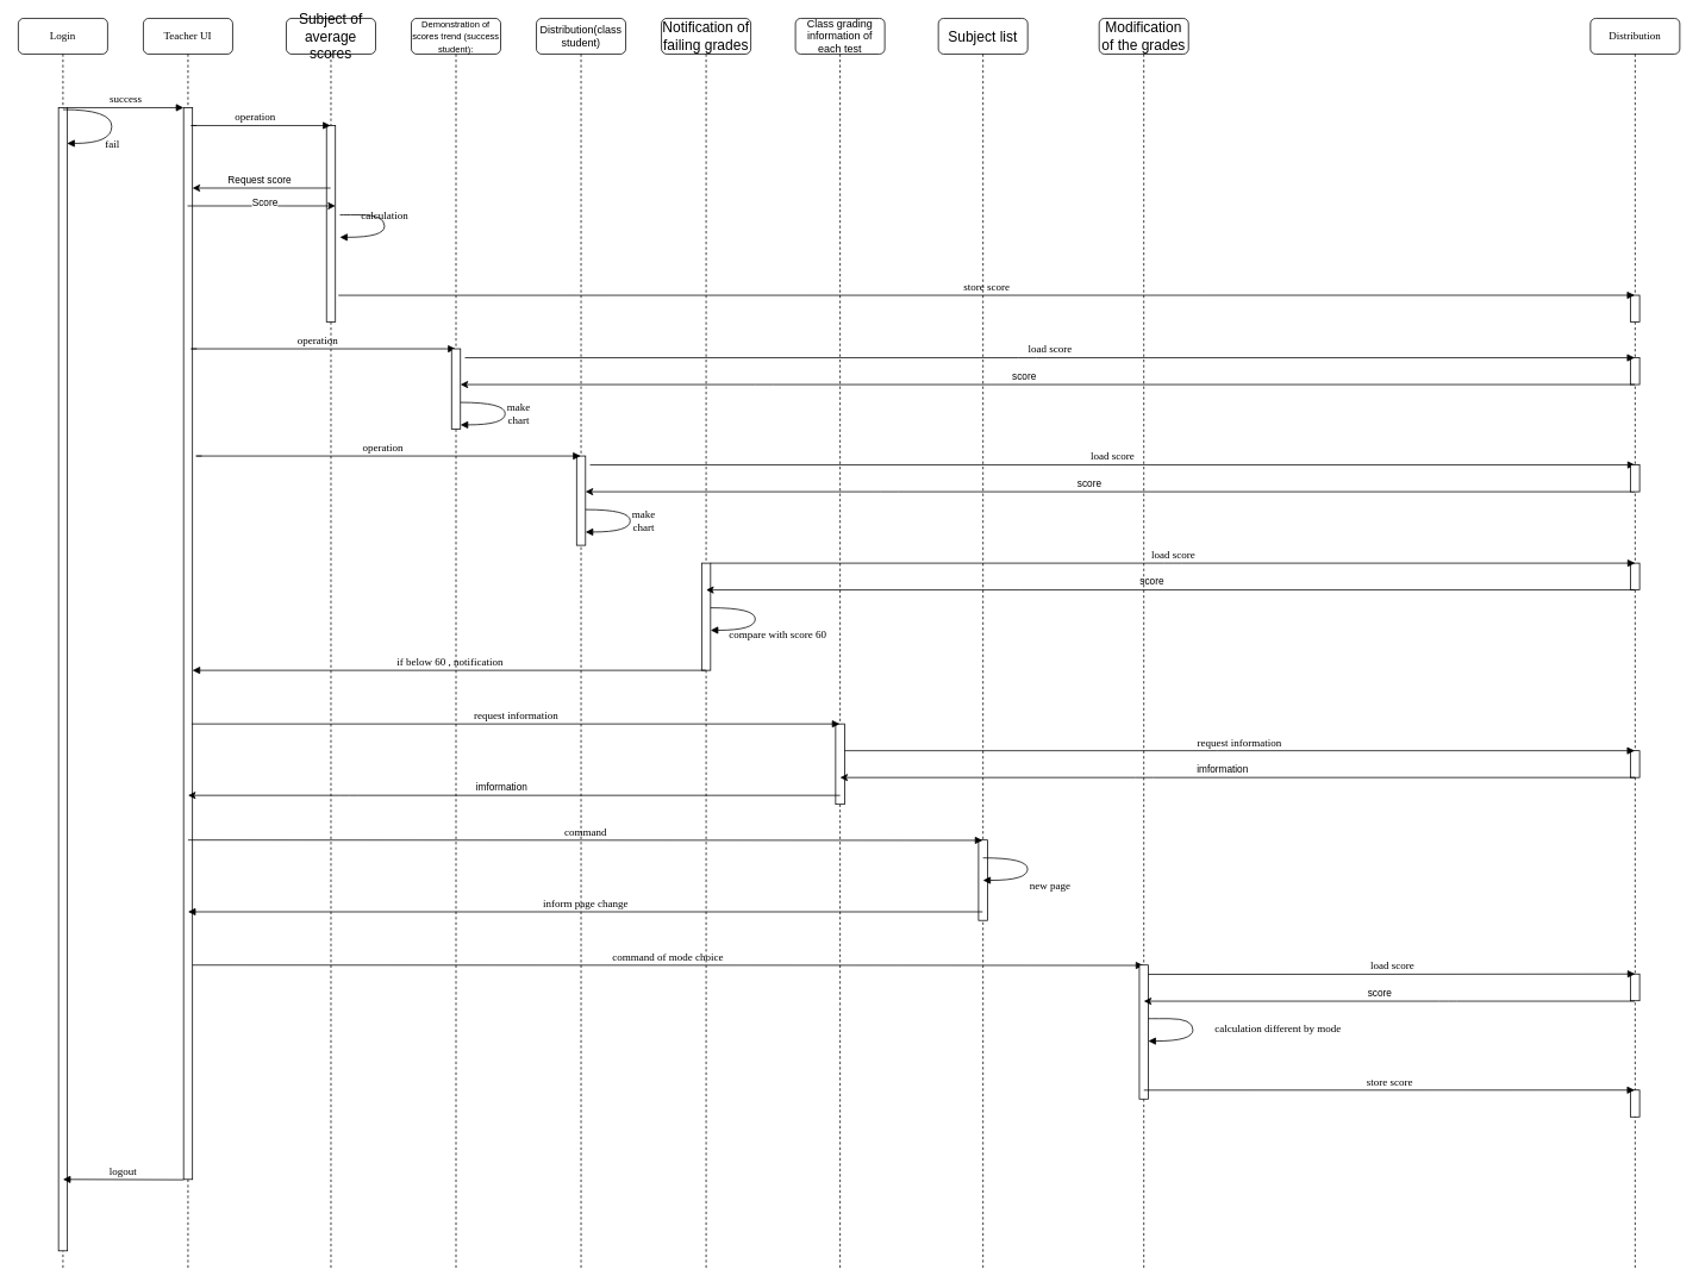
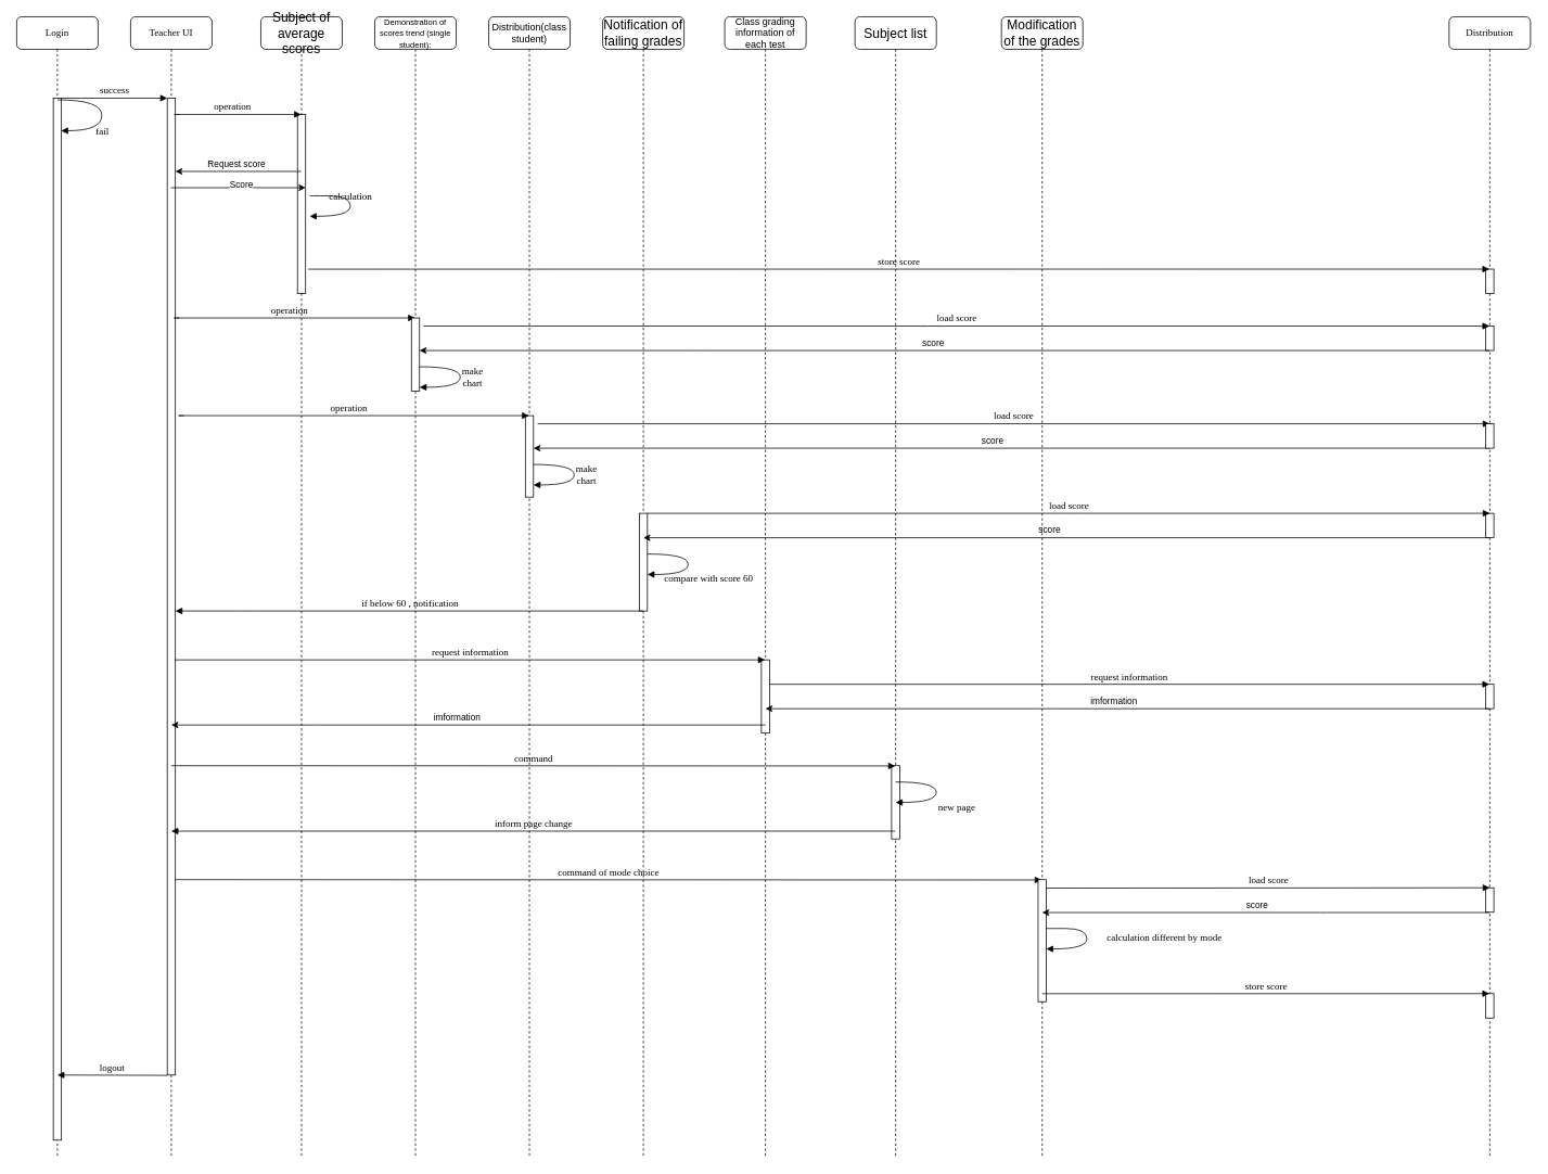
- <mxCell id="6" value="&lt;span lang=&quot;EN-US&quot; style=&quot;font-family: &amp;#34;calibri&amp;#34; , sans-serif&quot;&gt;&lt;font style=&quot;font-size: 10px&quot;&gt;Demonstration of scores trend (success student):&lt;/font&gt;&lt;/span&gt;" style="shape=umlLifeline;perimeter=lifelinePerimeter;whiteSpace=wrap;html=1;container=1;collapsible=0;recursiveResize=0;outlineConnect=0;rounded=1;shadow=0;comic=0;labelBackgroundColor=none;strokeWidth=1;fontFamily=Verdana;fontSize=12;align=center;" parent="1" vertex="1"><mxGeometry x="460" y="20" width="100" height="1400" as="geometry" /></mxCell>
+ <mxCell id="6" value="&lt;span lang=&quot;EN-US&quot; style=&quot;font-family: &amp;#34;calibri&amp;#34; , sans-serif&quot;&gt;&lt;font style=&quot;font-size: 10px&quot;&gt;Demonstration of scores trend (single student):&lt;/font&gt;&lt;/span&gt;" style="shape=umlLifeline;perimeter=lifelinePerimeter;whiteSpace=wrap;html=1;container=1;collapsible=0;recursiveResize=0;outlineConnect=0;rounded=1;shadow=0;comic=0;labelBackgroundColor=none;strokeWidth=1;fontFamily=Verdana;fontSize=12;align=center;" parent="1" vertex="1"><mxGeometry x="460" y="20" width="100" height="1400" as="geometry" /></mxCell>
